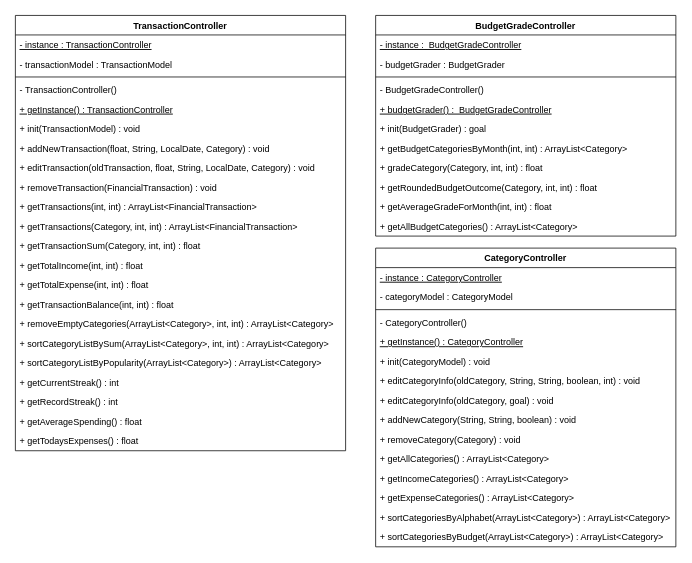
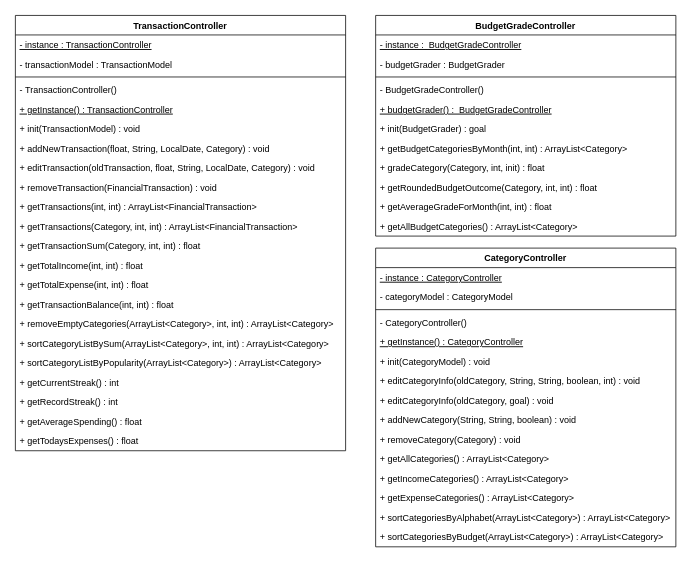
- <mxCell id="33" value="+ gradeCategory(Category, int, int) : float" style="text;strokeColor=none;fillColor=none;align=left;verticalAlign=top;spacingLeft=4;spacingRight=4;overflow=hidden;rotatable=0;points=[[0,0.5],[1,0.5]];portConstraint=eastwest;fontStyle=0" parent="25" vertex="1"><mxGeometry y="190" width="400" height="26" as="geometry" /></mxCell>
+ <mxCell id="33" value="+ gradeCategory(Category, int, init) : float" style="text;strokeColor=none;fillColor=none;align=left;verticalAlign=top;spacingLeft=4;spacingRight=4;overflow=hidden;rotatable=0;points=[[0,0.5],[1,0.5]];portConstraint=eastwest;fontStyle=0" parent="25" vertex="1"><mxGeometry y="190" width="400" height="26" as="geometry" /></mxCell>
